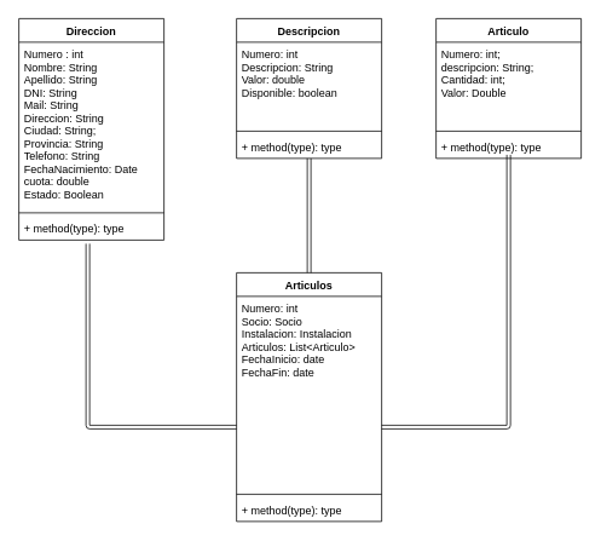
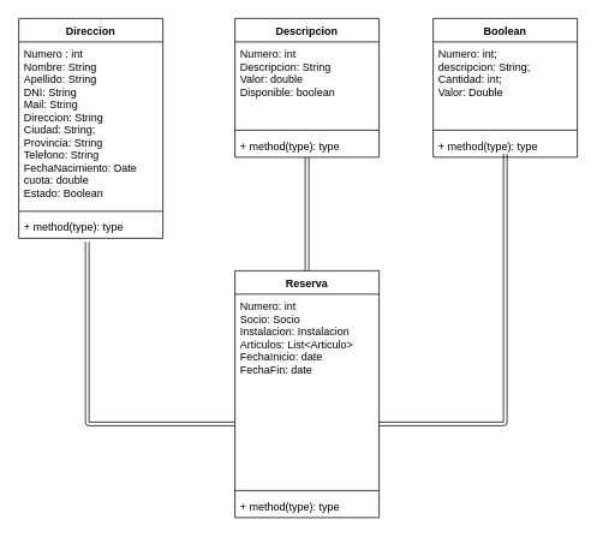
- <mxCell id="6" value="Articulo&#10;" style="swimlane;fontStyle=1;align=center;verticalAlign=top;childLayout=stackLayout;horizontal=1;startSize=26;horizontalStack=0;resizeParent=1;resizeParentMax=0;resizeLast=0;collapsible=1;marginBottom=0;" vertex="1" parent="1"><mxGeometry x="480" y="20" width="160" height="154" as="geometry" /></mxCell>
+ <mxCell id="6" value="Boolean&#10;" style="swimlane;fontStyle=1;align=center;verticalAlign=top;childLayout=stackLayout;horizontal=1;startSize=26;horizontalStack=0;resizeParent=1;resizeParentMax=0;resizeLast=0;collapsible=1;marginBottom=0;" vertex="1" parent="1"><mxGeometry x="480" y="20" width="160" height="154" as="geometry" /></mxCell>
- <mxCell id="14" value="Articulos" style="swimlane;fontStyle=1;align=center;verticalAlign=top;childLayout=stackLayout;horizontal=1;startSize=26;horizontalStack=0;resizeParent=1;resizeParentMax=0;resizeLast=0;collapsible=1;marginBottom=0;" vertex="1" parent="1"><mxGeometry x="260" y="300" width="160" height="274" as="geometry" /></mxCell>
+ <mxCell id="14" value="Reserva" style="swimlane;fontStyle=1;align=center;verticalAlign=top;childLayout=stackLayout;horizontal=1;startSize=26;horizontalStack=0;resizeParent=1;resizeParentMax=0;resizeLast=0;collapsible=1;marginBottom=0;" vertex="1" parent="1"><mxGeometry x="260" y="300" width="160" height="274" as="geometry" /></mxCell>
